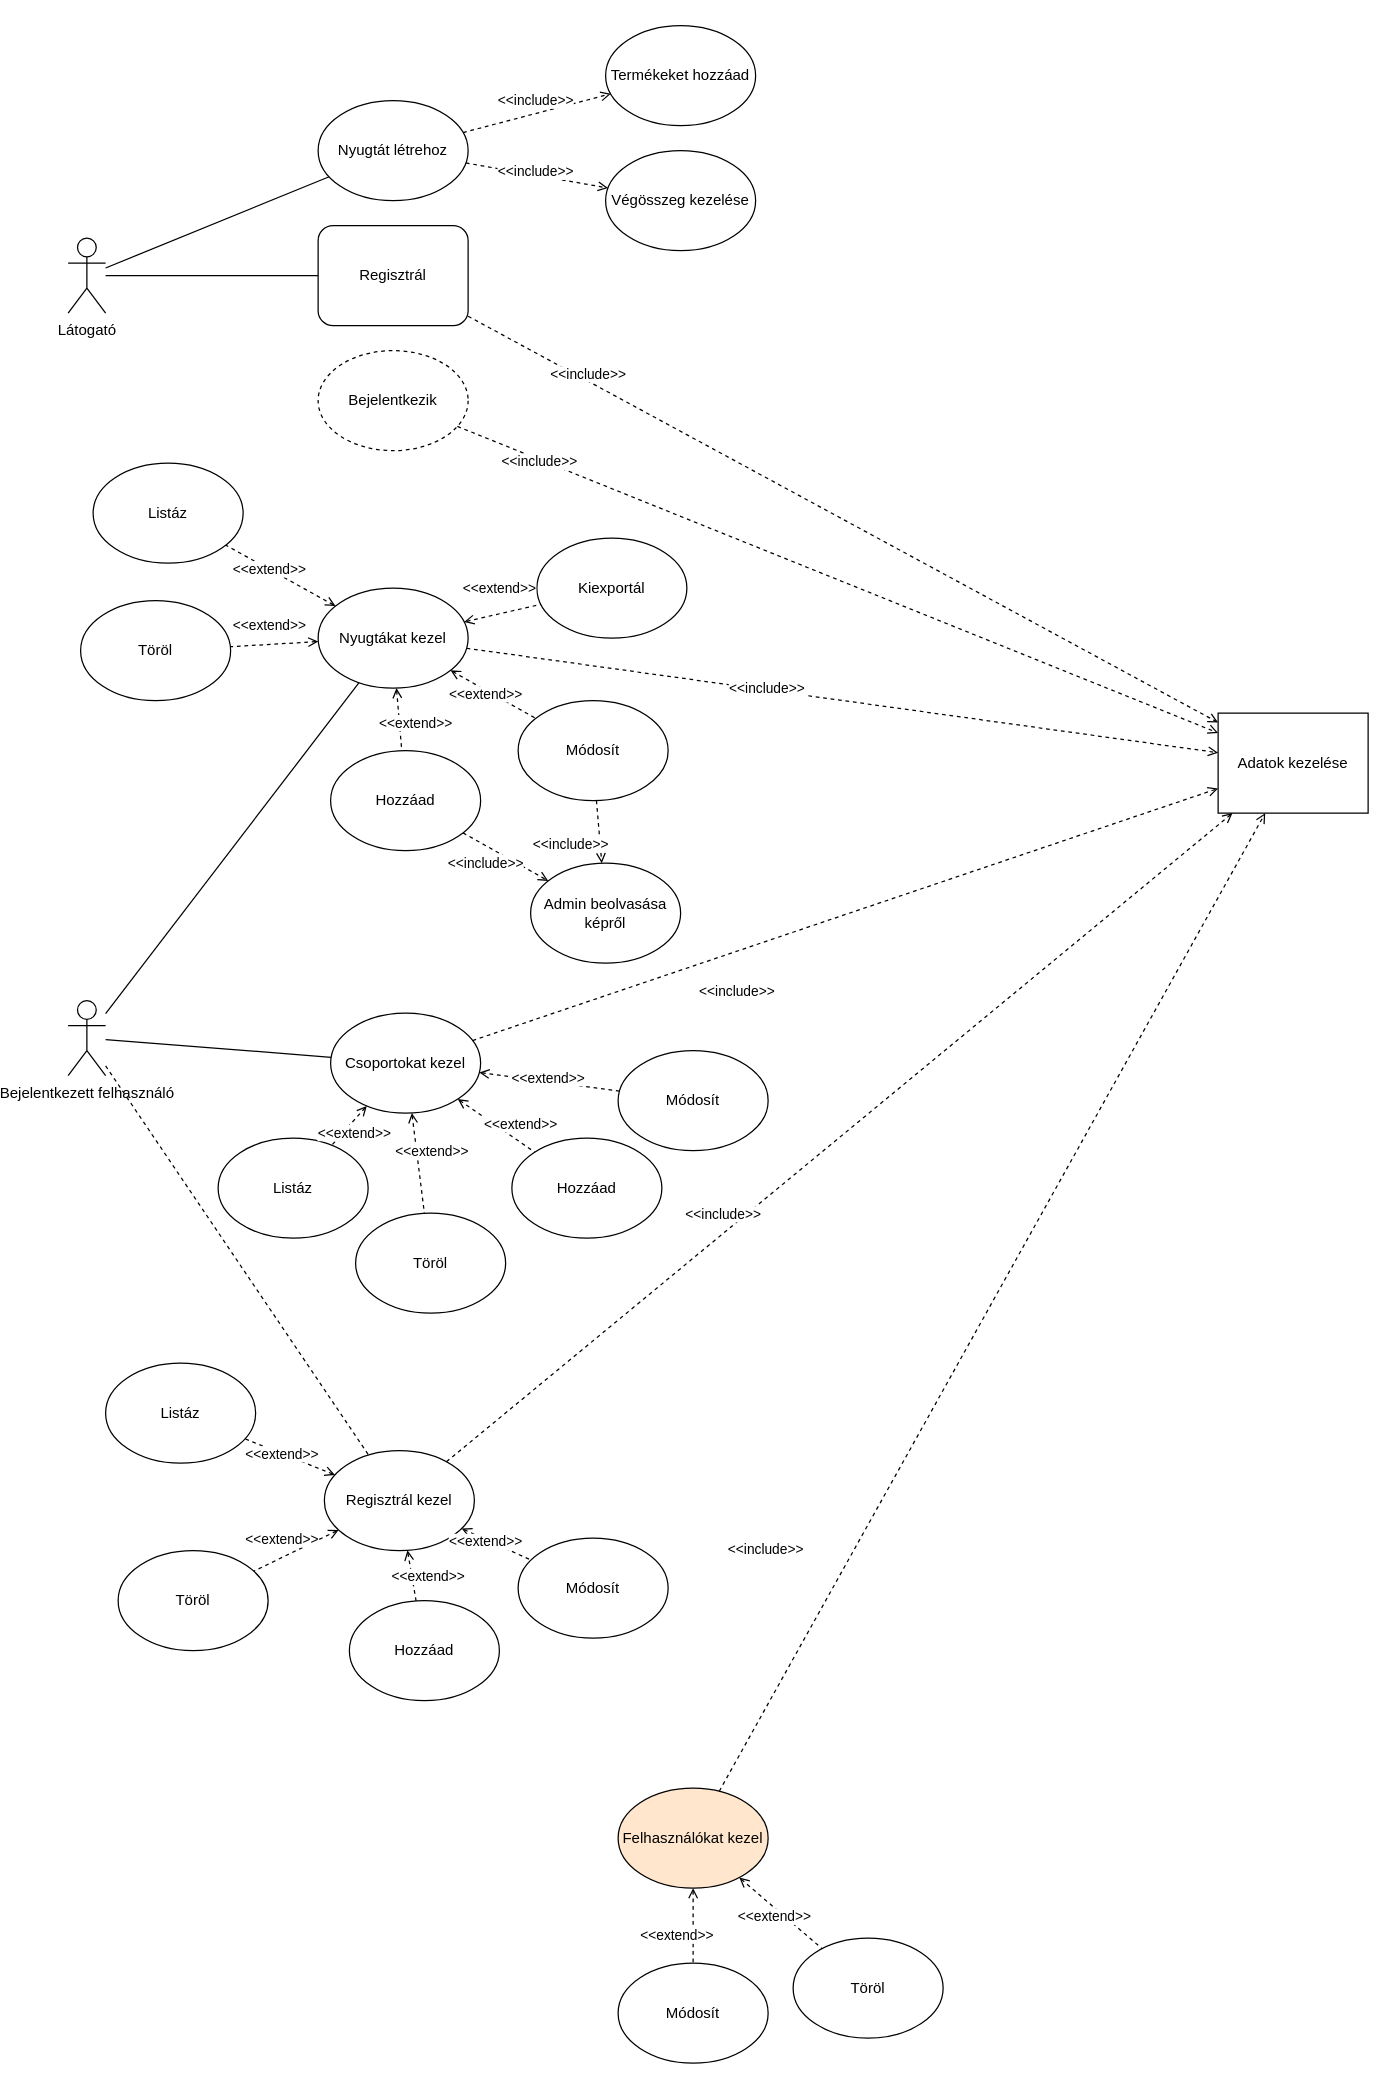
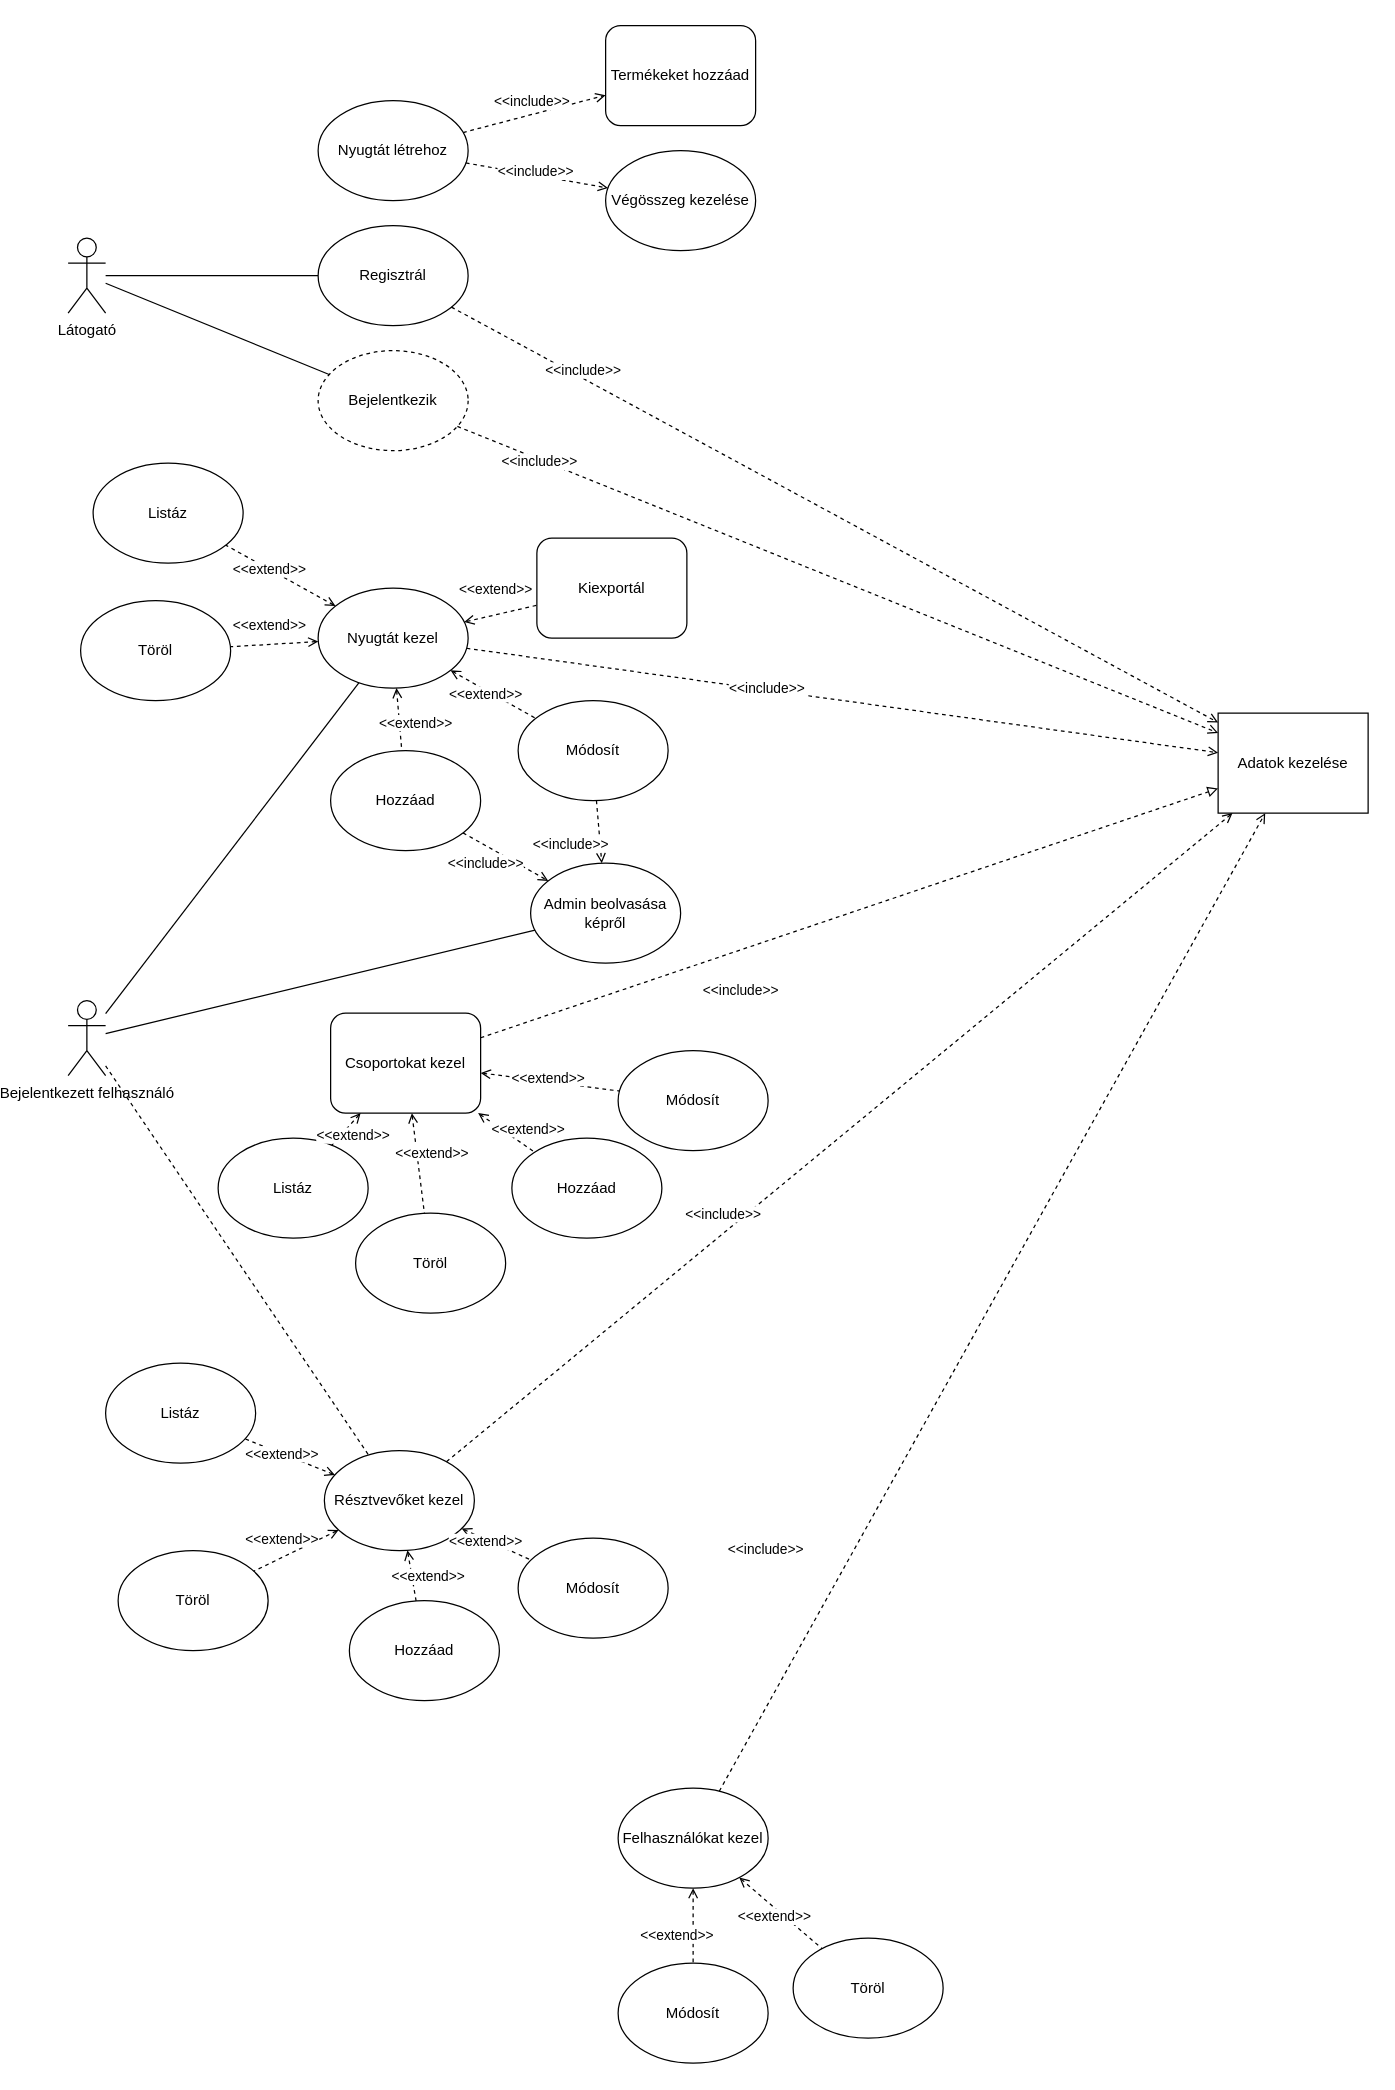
- <mxCell id="10" value="Termékeket hozzáad" style="ellipse;whiteSpace=wrap;html=1;" vertex="1" parent="1"><mxGeometry x="450" y="20" width="120" height="80" as="geometry" /></mxCell>
+ <mxCell id="10" value="Termékeket hozzáad" style="whiteSpace=wrap;html=1;rounded=1;" vertex="1" parent="1"><mxGeometry x="450" y="20" width="120" height="80" as="geometry" /></mxCell>
- <mxCell id="12" style="rounded=0;orthogonalLoop=1;jettySize=auto;html=1;endArrow=none;endFill=0;" edge="1" parent="1" source="3" target="9"><mxGeometry relative="1" as="geometry"><mxPoint x="70" y="273" as="sourcePoint" /><mxPoint x="261" y="183" as="targetPoint" /></mxGeometry></mxCell>
+ <mxCell id="12" style="rounded=0;orthogonalLoop=1;jettySize=auto;html=1;endArrow=none;endFill=0;" edge="1" parent="1" source="3" target="6"><mxGeometry relative="1" as="geometry"><mxPoint x="70" y="273" as="sourcePoint" /><mxPoint x="261" y="183" as="targetPoint" /></mxGeometry></mxCell>
- <mxCell id="5" value="Regisztrál" style="whiteSpace=wrap;html=1;rounded=1;" vertex="1" parent="1"><mxGeometry x="220" y="180" width="120" height="80" as="geometry" /></mxCell>
+ <mxCell id="5" value="Regisztrál" style="ellipse;whiteSpace=wrap;html=1;" vertex="1" parent="1"><mxGeometry x="220" y="180" width="120" height="80" as="geometry" /></mxCell>
- <mxCell id="82" value="Kiexportál" style="ellipse;whiteSpace=wrap;html=1;" vertex="1" parent="1"><mxGeometry x="395" y="430" width="120" height="80" as="geometry" /></mxCell>
+ <mxCell id="82" value="Kiexportál" style="whiteSpace=wrap;html=1;rounded=1;" vertex="1" parent="1"><mxGeometry x="395" y="430" width="120" height="80" as="geometry" /></mxCell>
- <mxCell id="15" value="Nyugtákat kezel" style="ellipse;whiteSpace=wrap;html=1;" vertex="1" parent="1"><mxGeometry x="220" y="470" width="120" height="80" as="geometry" /></mxCell>
+ <mxCell id="15" value="Nyugtát kezel" style="ellipse;whiteSpace=wrap;html=1;" vertex="1" parent="1"><mxGeometry x="220" y="470" width="120" height="80" as="geometry" /></mxCell>
- <mxCell id="27" style="rounded=0;orthogonalLoop=1;jettySize=auto;html=1;dashed=1;endArrow=open;endFill=0;" edge="1" parent="1" source="16" target="20"><mxGeometry relative="1" as="geometry"><mxPoint x="588" y="689" as="sourcePoint" /><mxPoint x="782" y="721" as="targetPoint" /></mxGeometry></mxCell>
+ <mxCell id="27" style="rounded=0;orthogonalLoop=1;jettySize=auto;html=1;dashed=1;endArrow=block;endFill=0;" edge="1" parent="1" source="16" target="20"><mxGeometry relative="1" as="geometry"><mxPoint x="588" y="689" as="sourcePoint" /><mxPoint x="782" y="721" as="targetPoint" /></mxGeometry></mxCell>
- <mxCell id="36" style="rounded=0;orthogonalLoop=1;jettySize=auto;html=1;endArrow=none;endFill=0;" edge="1" parent="1" source="4" target="16"><mxGeometry relative="1" as="geometry"><mxPoint x="60" y="827" as="sourcePoint" /><mxPoint x="253" y="662" as="targetPoint" /></mxGeometry></mxCell>
+ <mxCell id="36" style="rounded=0;orthogonalLoop=1;jettySize=auto;html=1;endArrow=none;endFill=0;" edge="1" parent="1" source="4" target="53"><mxGeometry relative="1" as="geometry"><mxPoint x="60" y="827" as="sourcePoint" /><mxPoint x="253" y="662" as="targetPoint" /></mxGeometry></mxCell>
- <mxCell id="16" value="Csoportokat kezel" style="ellipse;whiteSpace=wrap;html=1;" vertex="1" parent="1"><mxGeometry x="230" y="810" width="120" height="80" as="geometry" /></mxCell>
+ <mxCell id="16" value="Csoportokat kezel" style="whiteSpace=wrap;html=1;rounded=1;" vertex="1" parent="1"><mxGeometry x="230" y="810" width="120" height="80" as="geometry" /></mxCell>
- <mxCell id="17" value="Regisztrál kezel" style="ellipse;whiteSpace=wrap;html=1;" vertex="1" parent="1"><mxGeometry x="225" y="1160" width="120" height="80" as="geometry" /></mxCell>
+ <mxCell id="17" value="Résztvevőket kezel" style="ellipse;whiteSpace=wrap;html=1;" vertex="1" parent="1"><mxGeometry x="225" y="1160" width="120" height="80" as="geometry" /></mxCell>
- <mxCell id="38" value="Felhasználókat kezel" style="ellipse;whiteSpace=wrap;html=1;fillColor=#ffe6cc;" vertex="1" parent="1"><mxGeometry x="460" y="1430" width="120" height="80" as="geometry" /></mxCell>
+ <mxCell id="38" value="Felhasználókat kezel" style="ellipse;whiteSpace=wrap;html=1;" vertex="1" parent="1"><mxGeometry x="460" y="1430" width="120" height="80" as="geometry" /></mxCell>
